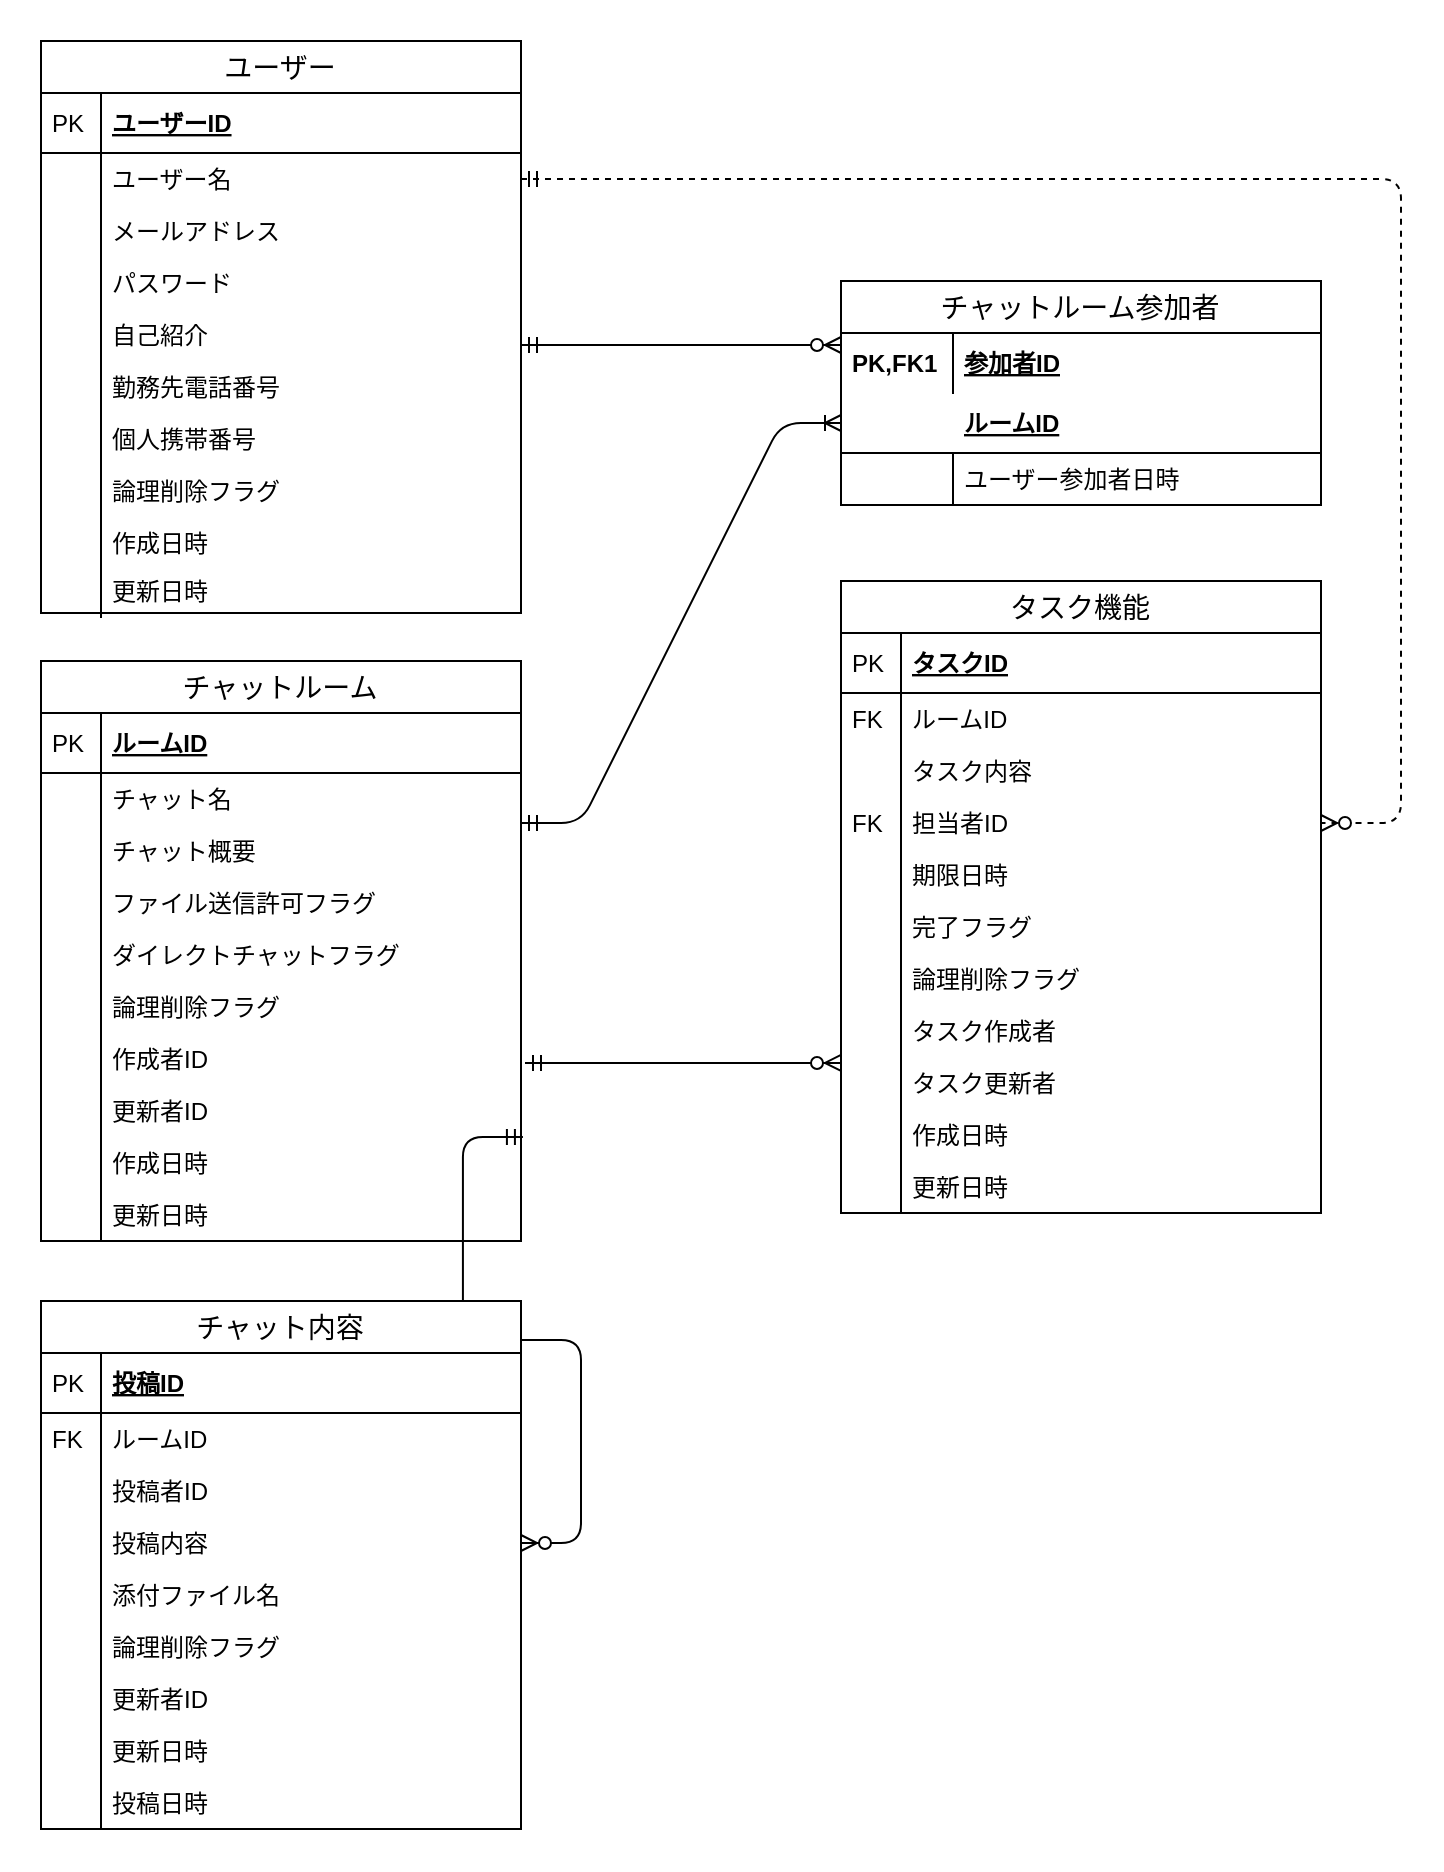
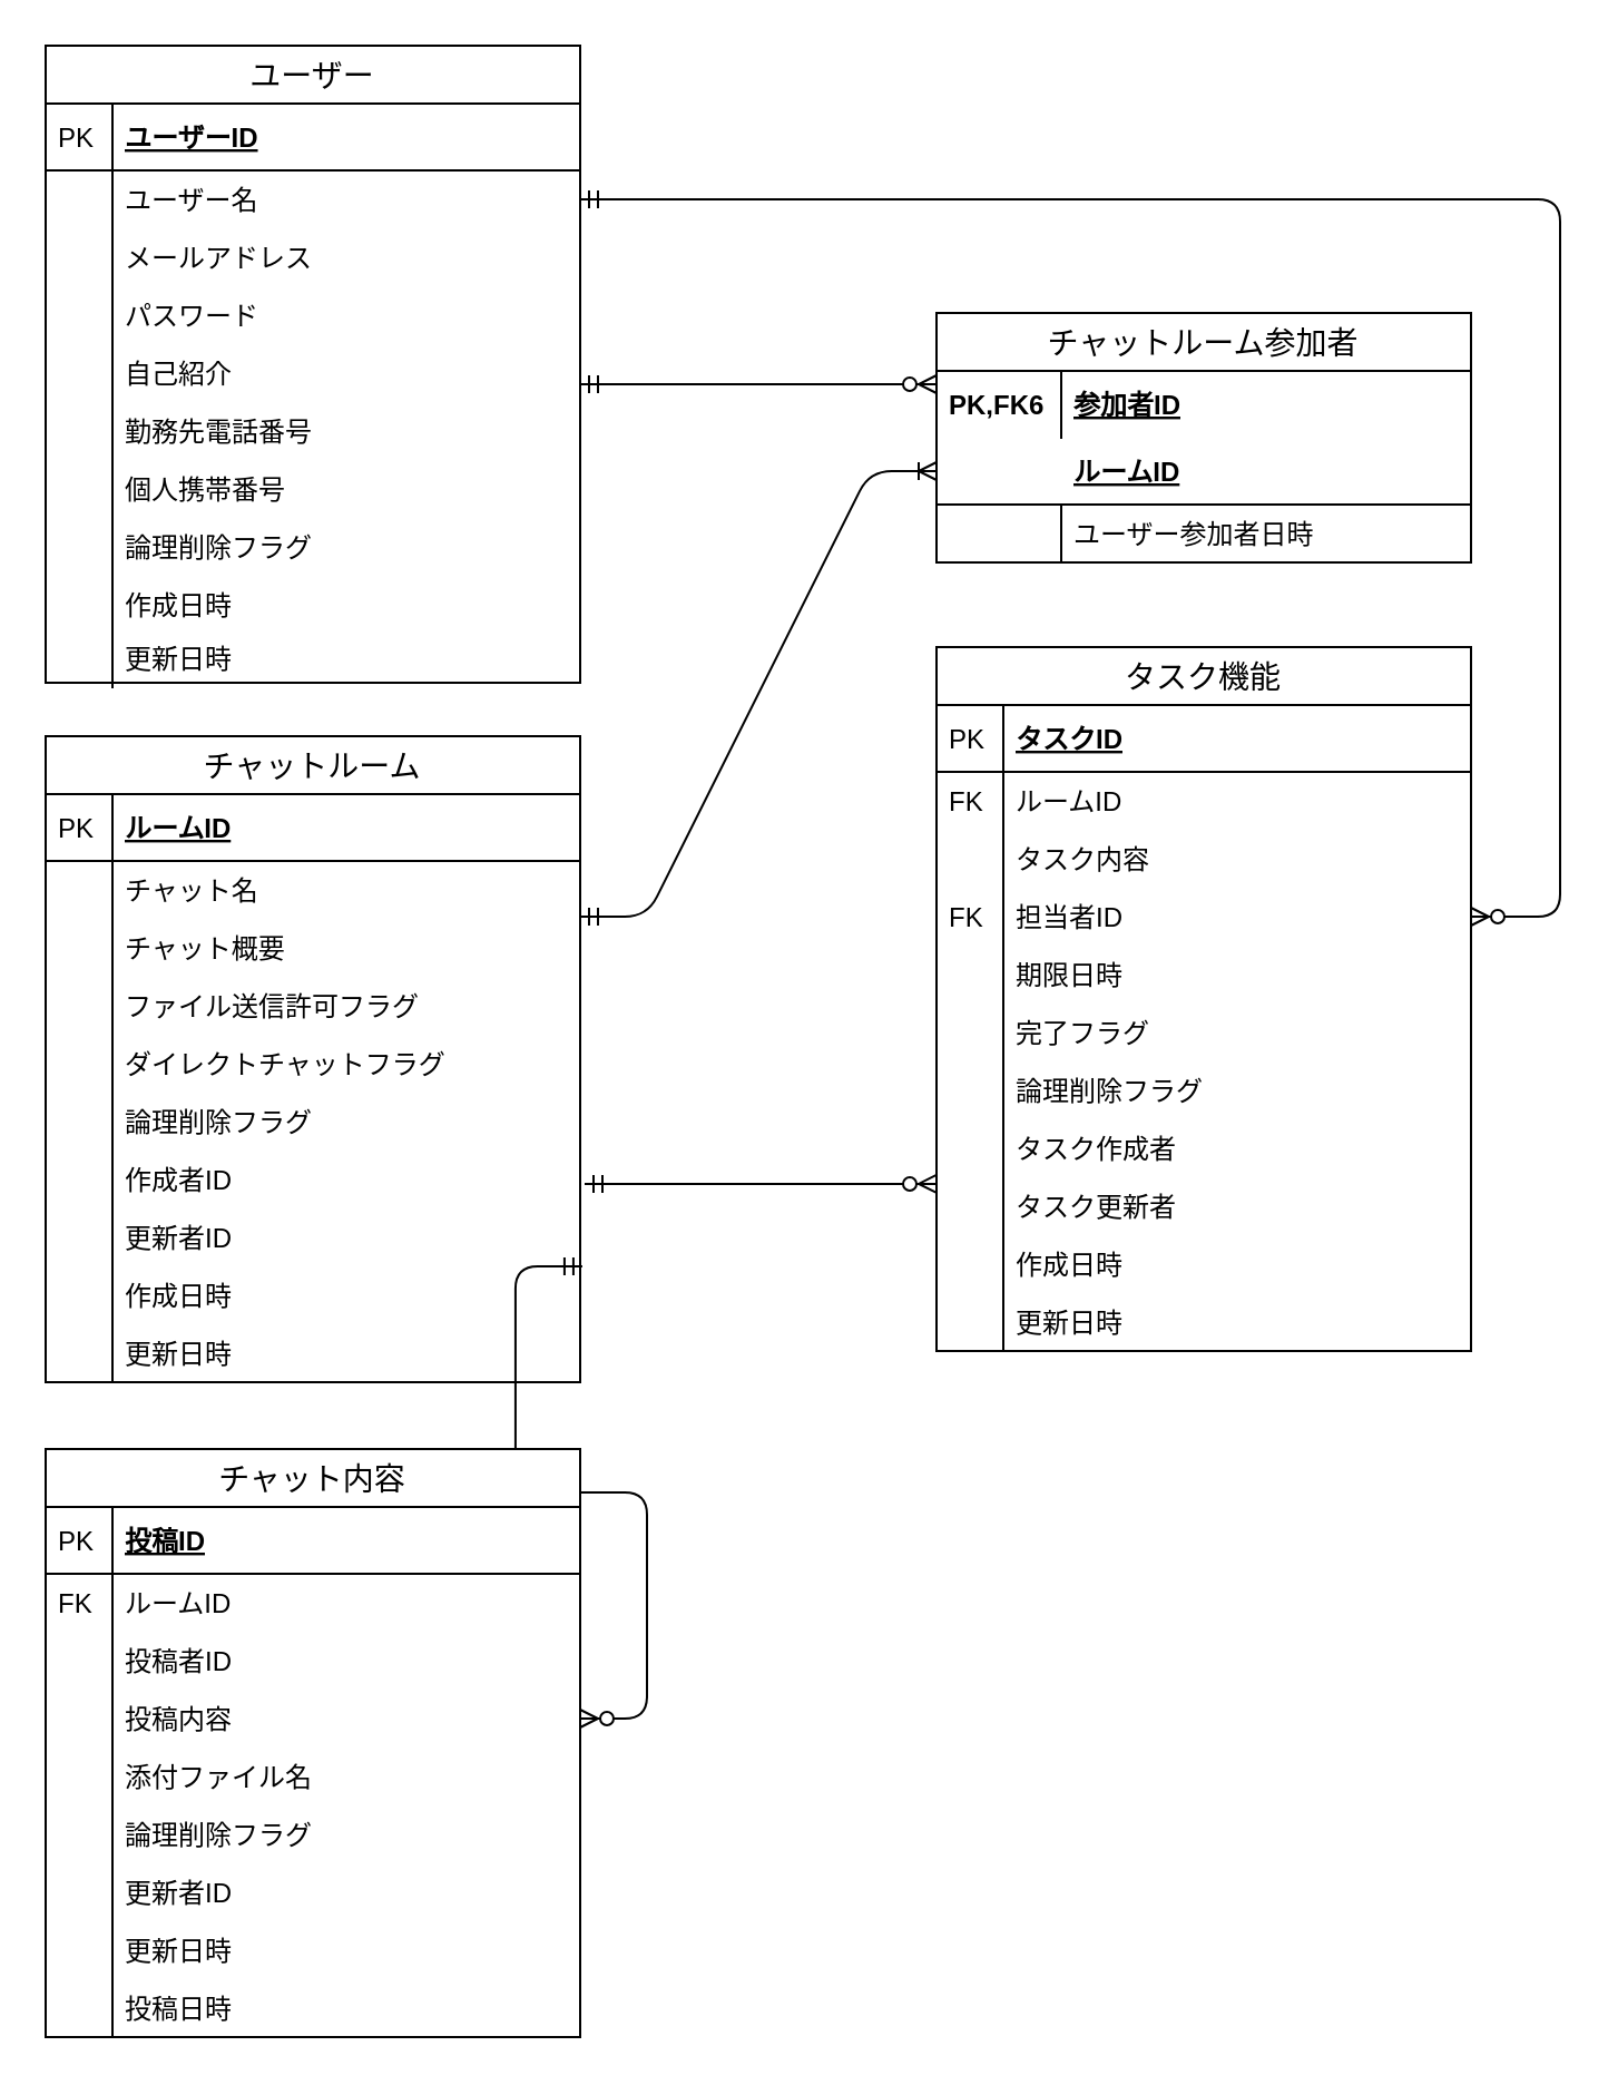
- <mxCell id="95" value="" style="fontSize=12;html=1;endArrow=ERzeroToMany;startArrow=ERmandOne;exitX=1;exitY=0.5;exitDx=0;exitDy=0;entryX=1;entryY=0.5;entryDx=0;entryDy=0;dashed=1;" edge="1" parent="1" source="6" target="79"><mxGeometry width="100" height="100" relative="1" as="geometry"><mxPoint x="610" y="430" as="sourcePoint" /><mxPoint x="670" y="410" as="targetPoint" /><Array as="points"><mxPoint x="700" y="89" /><mxPoint x="700" y="411" /></Array></mxGeometry></mxCell>
+ <mxCell id="95" value="" style="fontSize=12;html=1;endArrow=ERzeroToMany;startArrow=ERmandOne;exitX=1;exitY=0.5;exitDx=0;exitDy=0;entryX=1;entryY=0.5;entryDx=0;entryDy=0;" edge="1" parent="1" source="6" target="79"><mxGeometry width="100" height="100" relative="1" as="geometry"><mxPoint x="610" y="430" as="sourcePoint" /><mxPoint x="670" y="410" as="targetPoint" /><Array as="points"><mxPoint x="700" y="89" /><mxPoint x="700" y="411" /></Array></mxGeometry></mxCell>
- <mxCell id="67" value="PK,FK1" style="shape=partialRectangle;fontStyle=1;top=0;left=0;bottom=0;fillColor=none;align=left;verticalAlign=middle;spacingLeft=4;spacingRight=4;overflow=hidden;rotatable=0;points=[];portConstraint=eastwest;part=1;fontSize=12;" parent="66" vertex="1" connectable="0"><mxGeometry width="56" height="30" as="geometry" /></mxCell>
+ <mxCell id="67" value="PK,FK6" style="shape=partialRectangle;fontStyle=1;top=0;left=0;bottom=0;fillColor=none;align=left;verticalAlign=middle;spacingLeft=4;spacingRight=4;overflow=hidden;rotatable=0;points=[];portConstraint=eastwest;part=1;fontSize=12;" parent="66" vertex="1" connectable="0"><mxGeometry width="56" height="30" as="geometry" /></mxCell>
